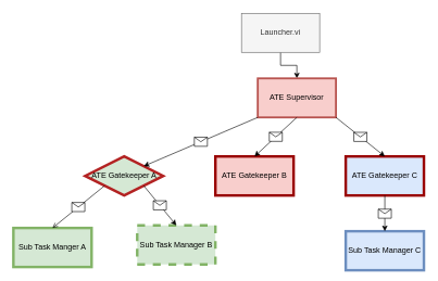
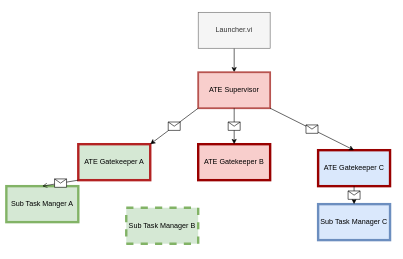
- <mxCell id="3" value="Launcher.vi&lt;br&gt;" style="rounded=0;whiteSpace=wrap;html=1;fillColor=#f5f5f5;strokeColor=#666666;fontColor=#333333;" vertex="1" parent="1"><mxGeometry x="370" y="20" width="120" height="60" as="geometry" /></mxCell>
+ <mxCell id="3" value="Launcher.vi&lt;br&gt;" style="rounded=0;whiteSpace=wrap;html=1;fillColor=#f5f5f5;strokeColor=#666666;fontColor=#333333;" vertex="1" parent="1"><mxGeometry x="330" y="20" width="120" height="60" as="geometry" /></mxCell>
- <mxCell id="4" value="ATE Supervisor" style="rounded=0;whiteSpace=wrap;html=1;fillColor=#f8cecc;strokeColor=#b85450;strokeWidth=3;" vertex="1" parent="1"><mxGeometry x="395" y="120" width="120" height="60" as="geometry" /></mxCell>
+ <mxCell id="4" value="ATE Supervisor" style="rounded=0;whiteSpace=wrap;html=1;fillColor=#f8cecc;strokeColor=#b85450;strokeWidth=3;" vertex="1" parent="1"><mxGeometry x="330" y="120" width="120" height="60" as="geometry" /></mxCell>
- <mxCell id="6" value="ATE Gatekeeper A" style="rhombus;whiteSpace=wrap;html=1;fillColor=#d5e8d4;strokeColor=#B32222;strokeWidth=4;" vertex="1" parent="1"><mxGeometry x="130" y="240" width="120" height="60" as="geometry" /></mxCell>
+ <mxCell id="6" value="ATE Gatekeeper A" style="rounded=0;whiteSpace=wrap;html=1;fillColor=#d5e8d4;strokeColor=#B32222;strokeWidth=4;" vertex="1" parent="1"><mxGeometry x="130" y="240" width="120" height="60" as="geometry" /></mxCell>
- <mxCell id="7" value="ATE Gatekeeper C" style="rounded=0;whiteSpace=wrap;html=1;fillColor=#dae8fc;strokeColor=#990000;strokeWidth=4;" vertex="1" parent="1"><mxGeometry x="530" y="240" width="120" height="60" as="geometry" /></mxCell>
+ <mxCell id="7" value="ATE Gatekeeper C" style="rounded=0;whiteSpace=wrap;html=1;fillColor=#dae8fc;strokeColor=#990000;strokeWidth=4;" vertex="1" parent="1"><mxGeometry x="530" y="250" width="120" height="60" as="geometry" /></mxCell>
- <mxCell id="17" value="" style="endArrow=classic;html=1;exitX=1;exitY=1;exitDx=0;exitDy=0;entryX=0.5;entryY=0;entryDx=0;entryDy=0;" edge="1" parent="1" source="6" target="9"><mxGeometry relative="1" as="geometry"><mxPoint x="324" y="330" as="sourcePoint" /><mxPoint x="424" y="330" as="targetPoint" /></mxGeometry></mxCell>
- <mxCell id="18" value="" style="shape=message;html=1;outlineConnect=0;" vertex="1" parent="17"><mxGeometry width="20" height="14" relative="1" as="geometry"><mxPoint x="-10" y="-7" as="offset" /></mxGeometry></mxCell>
- <mxCell id="8" value="Sub Task Manger A" style="rounded=0;whiteSpace=wrap;html=1;strokeWidth=4;fillColor=#d5e8d4;strokeColor=#82b366;" vertex="1" parent="1"><mxGeometry x="20" y="350" width="120" height="60" as="geometry" /></mxCell>
+ <mxCell id="8" value="Sub Task Manger A" style="rounded=0;whiteSpace=wrap;html=1;strokeWidth=4;fillColor=#d5e8d4;strokeColor=#82b366;" vertex="1" parent="1"><mxGeometry x="10" y="310" width="120" height="60" as="geometry" /></mxCell>
- <mxCell id="10" value="Sub Task Manager C" style="rounded=0;whiteSpace=wrap;html=1;fillColor=#dae8fc;strokeColor=#6c8ebf;strokeWidth=4;" vertex="1" parent="1"><mxGeometry x="530" y="355" width="120" height="60" as="geometry" /></mxCell>
+ <mxCell id="10" value="Sub Task Manager C" style="rounded=0;whiteSpace=wrap;html=1;fillColor=#dae8fc;strokeColor=#6c8ebf;strokeWidth=4;" vertex="1" parent="1"><mxGeometry x="530" y="340" width="120" height="60" as="geometry" /></mxCell>
